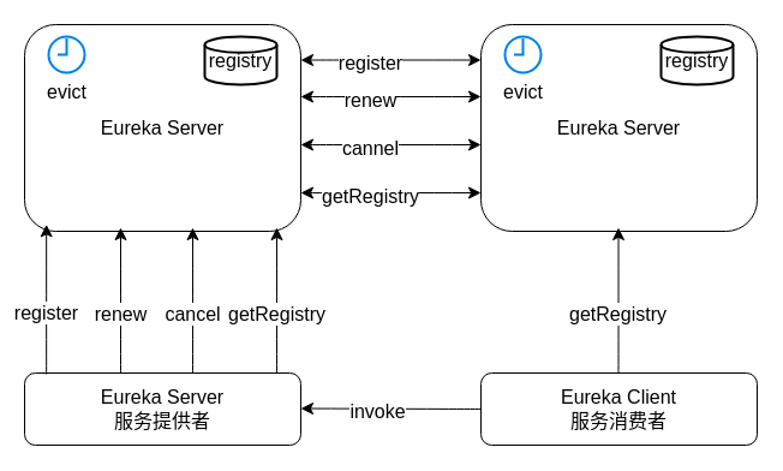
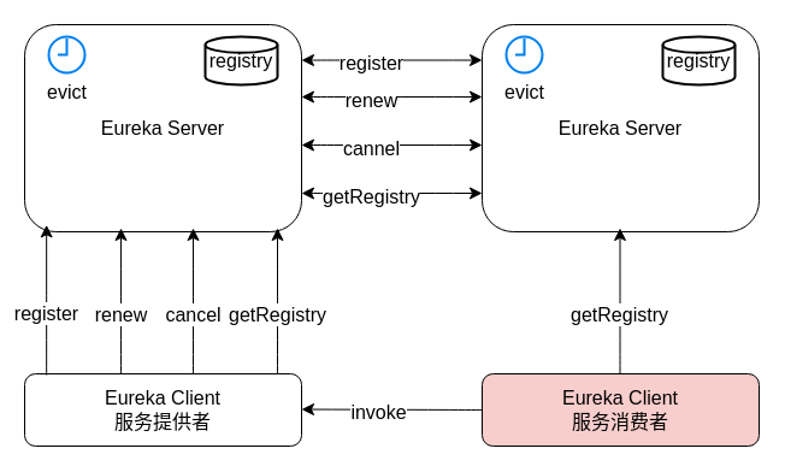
- <mxCell id="4" value="Eureka Server&lt;br&gt;服务提供者" style="rounded=1;whiteSpace=wrap;html=1;fontSize=16;" vertex="1" parent="1"><mxGeometry x="20" y="310" width="230" height="60" as="geometry" /></mxCell>
+ <mxCell id="4" value="Eureka Client&lt;br&gt;服务提供者" style="rounded=1;whiteSpace=wrap;html=1;fontSize=16;" vertex="1" parent="1"><mxGeometry x="20" y="310" width="230" height="60" as="geometry" /></mxCell>
- <mxCell id="5" value="Eureka Client&lt;br&gt;服务消费者" style="rounded=1;whiteSpace=wrap;html=1;fontSize=16;" vertex="1" parent="1"><mxGeometry x="400" y="310" width="230" height="60" as="geometry" /></mxCell>
+ <mxCell id="5" value="Eureka Client&lt;br&gt;服务消费者" style="rounded=1;whiteSpace=wrap;html=1;fontSize=16;fillColor=#f8cecc;" vertex="1" parent="1"><mxGeometry x="400" y="310" width="230" height="60" as="geometry" /></mxCell>
